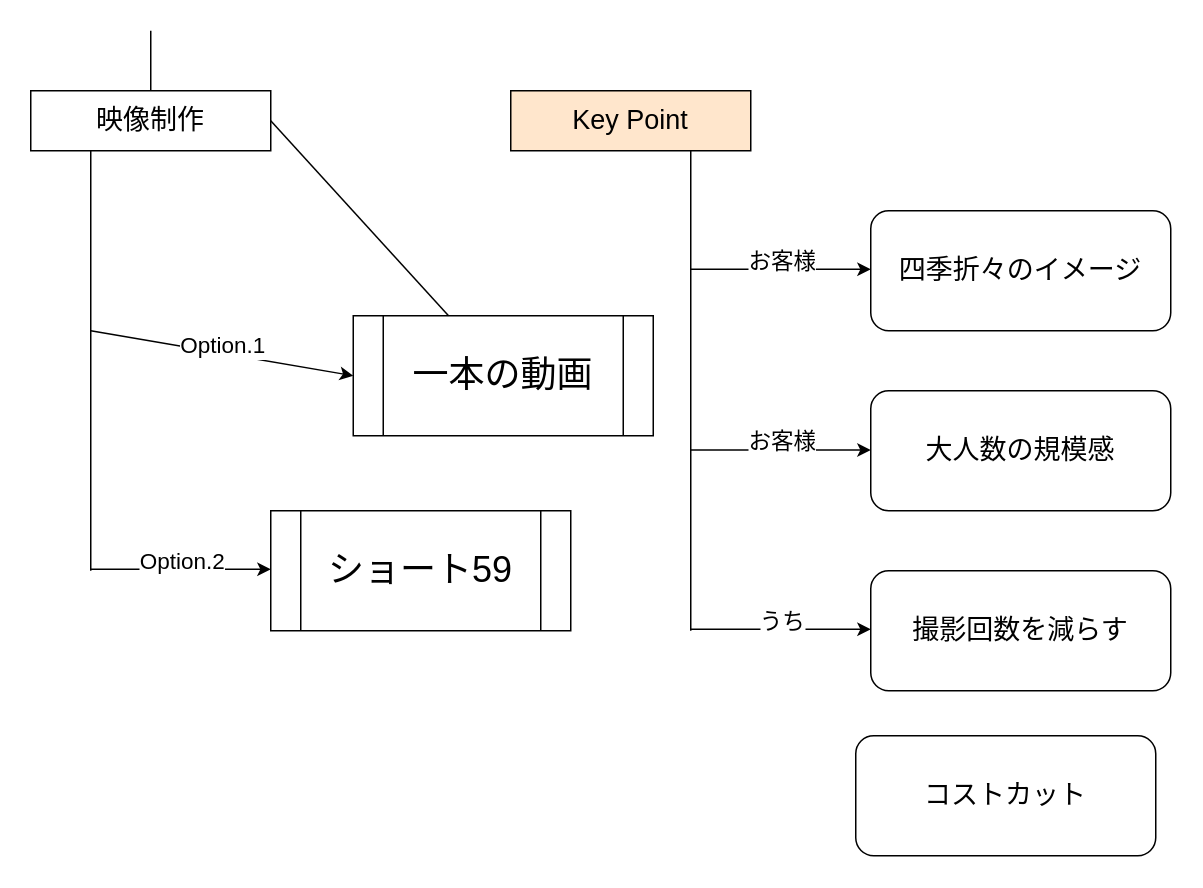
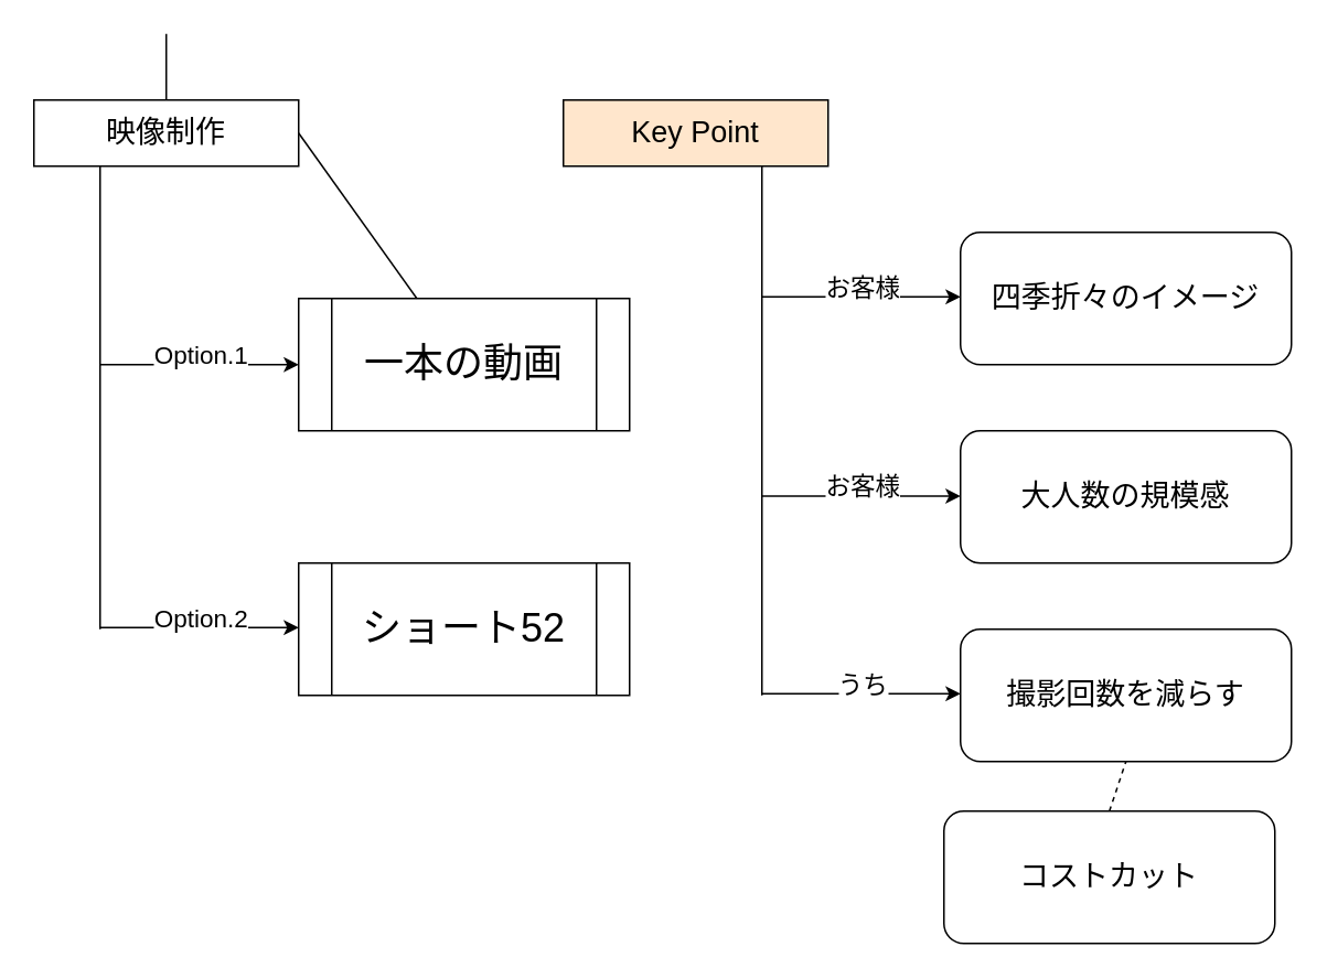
- <mxCell id="2" value="&lt;font style=&quot;font-size: 24px;&quot;&gt;一本の動画&lt;/font&gt;" style="shape=process;whiteSpace=wrap;html=1;backgroundOutline=1;" vertex="1" parent="1"><mxGeometry x="235" y="210" width="200" height="80" as="geometry" /></mxCell>
+ <mxCell id="2" value="&lt;font style=&quot;font-size: 24px;&quot;&gt;一本の動画&lt;/font&gt;" style="shape=process;whiteSpace=wrap;html=1;backgroundOutline=1;" vertex="1" parent="1"><mxGeometry x="180" y="180" width="200" height="80" as="geometry" /></mxCell>
- <mxCell id="3" value="&lt;font style=&quot;font-size: 24px;&quot;&gt;ショート59&lt;/font&gt;" style="shape=process;whiteSpace=wrap;html=1;backgroundOutline=1;" vertex="1" parent="1"><mxGeometry x="180" y="340" width="200" height="80" as="geometry" /></mxCell>
+ <mxCell id="3" value="&lt;font style=&quot;font-size: 24px;&quot;&gt;ショート52&lt;/font&gt;" style="shape=process;whiteSpace=wrap;html=1;backgroundOutline=1;" vertex="1" parent="1"><mxGeometry x="180" y="340" width="200" height="80" as="geometry" /></mxCell>
+ <mxCell id="24" value="" style="endArrow=none;dashed=1;html=1;rounded=0;fontSize=18;exitX=0.5;exitY=0;exitDx=0;exitDy=0;entryX=0.5;entryY=1;entryDx=0;entryDy=0;" edge="1" parent="1" source="23" target="7"><mxGeometry width="50" height="50" relative="1" as="geometry"><mxPoint x="350" y="330" as="sourcePoint" /><mxPoint x="400" y="280" as="targetPoint" /></mxGeometry></mxCell>
